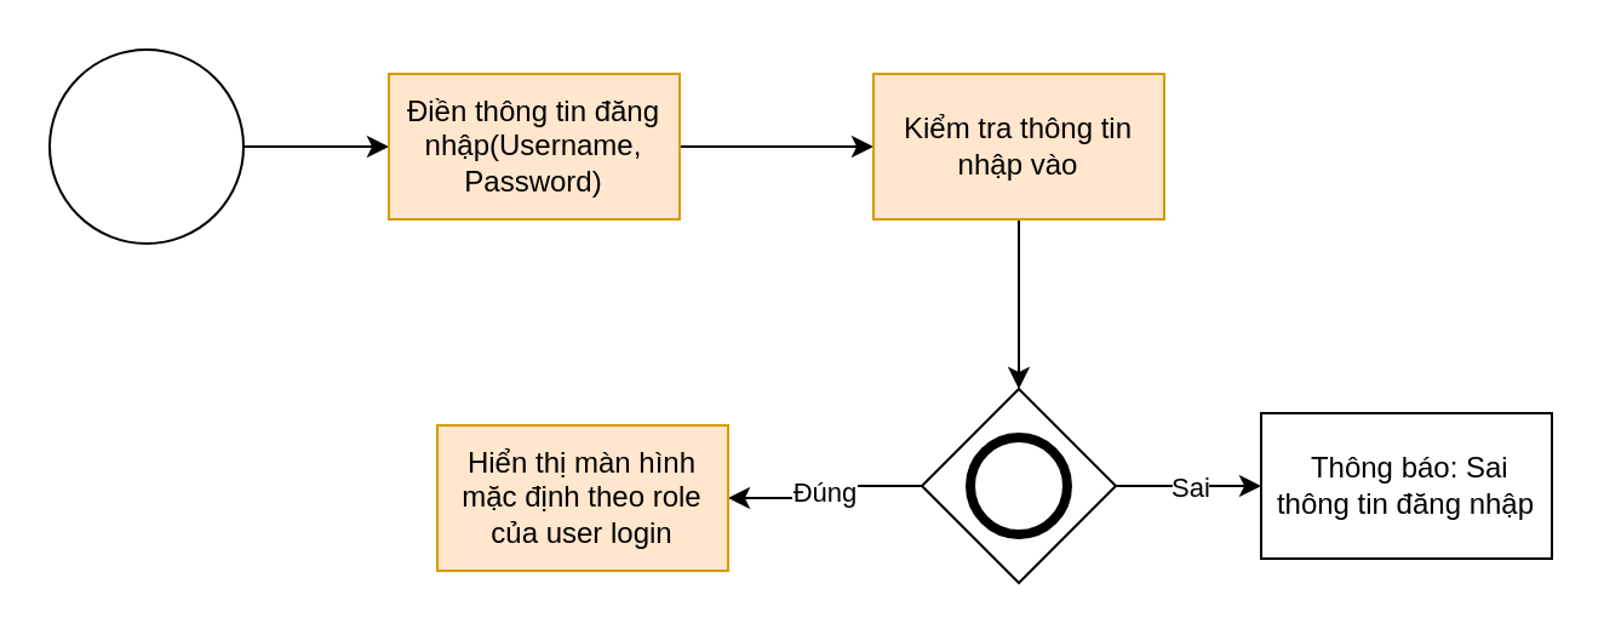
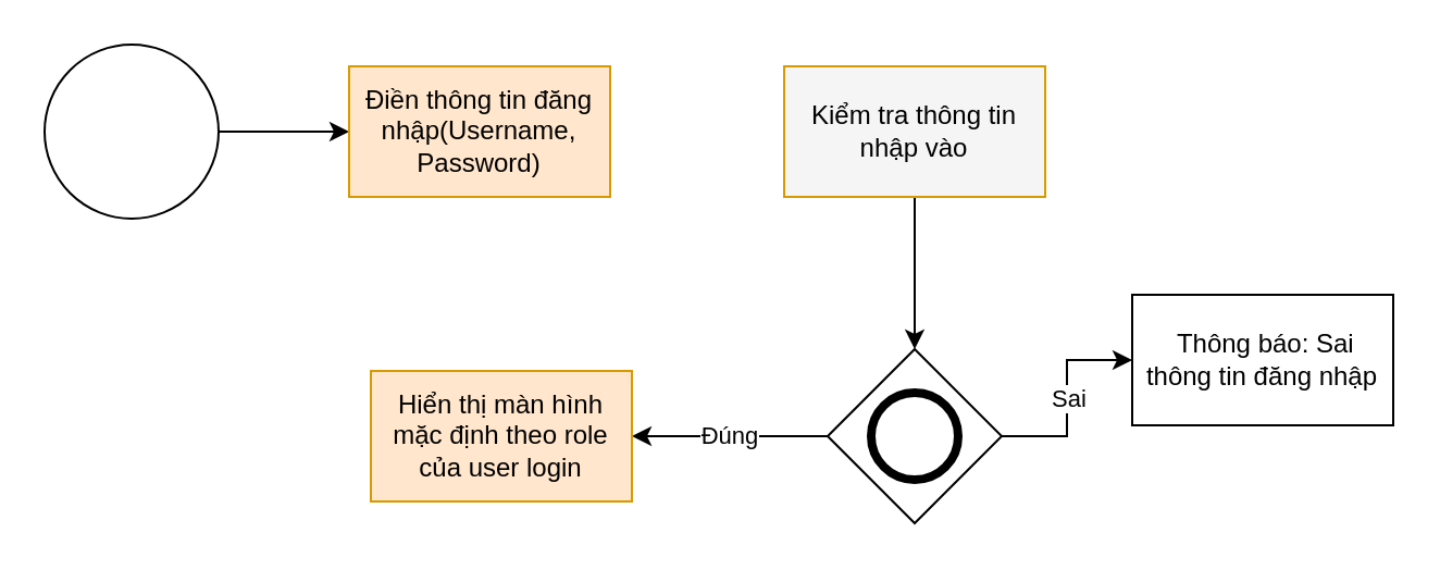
- <mxCell id="4" value="" style="edgeStyle=orthogonalEdgeStyle;rounded=0;orthogonalLoop=1;jettySize=auto;html=1;" parent="1" source="5" target="7" edge="1"><mxGeometry relative="1" as="geometry" /></mxCell>
- <mxCell id="7" value="Kiểm tra thông tin nhập vào" style="whiteSpace=wrap;html=1;fillColor=#ffe6cc;strokeColor=#d79b00;" parent="1" vertex="1"><mxGeometry x="360" y="30" width="120" height="60" as="geometry" /></mxCell>
+ <mxCell id="7" value="Kiểm tra thông tin nhập vào" style="whiteSpace=wrap;html=1;fillColor=#f5f5f5;strokeColor=#d79b00;" parent="1" vertex="1"><mxGeometry x="360" y="30" width="120" height="60" as="geometry" /></mxCell>
- <mxCell id="13" value="&amp;nbsp;Thông báo: Sai thông tin đăng nhập" style="whiteSpace=wrap;html=1;" parent="1" vertex="1"><mxGeometry x="520" y="170" width="120" height="60" as="geometry" /></mxCell>
+ <mxCell id="13" value="&amp;nbsp;Thông báo: Sai thông tin đăng nhập" style="whiteSpace=wrap;html=1;" parent="1" vertex="1"><mxGeometry x="520" y="135" width="120" height="60" as="geometry" /></mxCell>
- <mxCell id="14" value="Hiển thị màn hình mặc định theo role của user login" style="whiteSpace=wrap;html=1;fillColor=#ffe6cc;strokeColor=#d79b00;" parent="1" vertex="1"><mxGeometry x="180" y="175" width="120" height="60" as="geometry" /></mxCell>
+ <mxCell id="14" value="Hiển thị màn hình mặc định theo role của user login" style="whiteSpace=wrap;html=1;fillColor=#ffe6cc;strokeColor=#d79b00;" parent="1" vertex="1"><mxGeometry x="170" y="170" width="120" height="60" as="geometry" /></mxCell>
